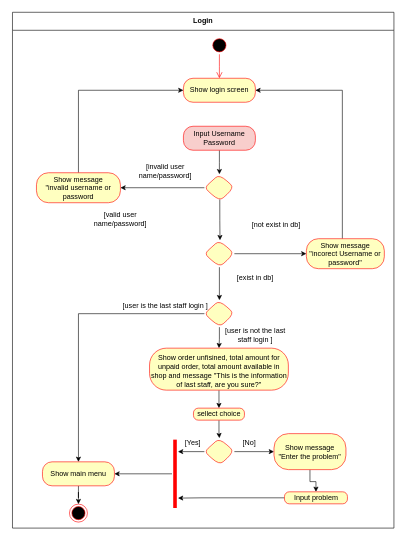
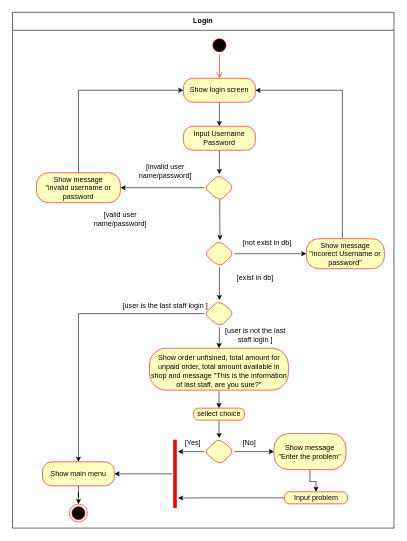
+ <mxCell id="13" style="edgeStyle=orthogonalEdgeStyle;rounded=0;orthogonalLoop=1;jettySize=auto;html=1;entryX=0.5;entryY=0;entryDx=0;entryDy=0;" parent="2" source="14" target="16" edge="1"><mxGeometry relative="1" as="geometry" /></mxCell>
- <mxCell id="16" value="Input Username Password" style="rounded=1;whiteSpace=wrap;html=1;arcSize=40;fontColor=#000000;fillColor=#f8cecc;strokeColor=#ff0000;" parent="2" vertex="1"><mxGeometry x="285" y="190" width="120" height="40" as="geometry" /></mxCell>
+ <mxCell id="16" value="Input Username Password" style="rounded=1;whiteSpace=wrap;html=1;arcSize=40;fontColor=#000000;fillColor=#ffffc0;strokeColor=#ff0000;" parent="2" vertex="1"><mxGeometry x="285" y="190" width="120" height="40" as="geometry" /></mxCell>
- <mxCell id="11" value="[not exist in db]" style="text;html=1;strokeColor=none;fillColor=none;align=center;verticalAlign=middle;whiteSpace=wrap;rounded=0;" parent="2" vertex="1"><mxGeometry x="395" y="340" width="90" height="30" as="geometry" /></mxCell>
+ <mxCell id="11" value="[not exist in db]" style="text;html=1;strokeColor=none;fillColor=none;align=center;verticalAlign=middle;whiteSpace=wrap;rounded=0;" parent="2" vertex="1"><mxGeometry x="380" y="370" width="90" height="30" as="geometry" /></mxCell>
